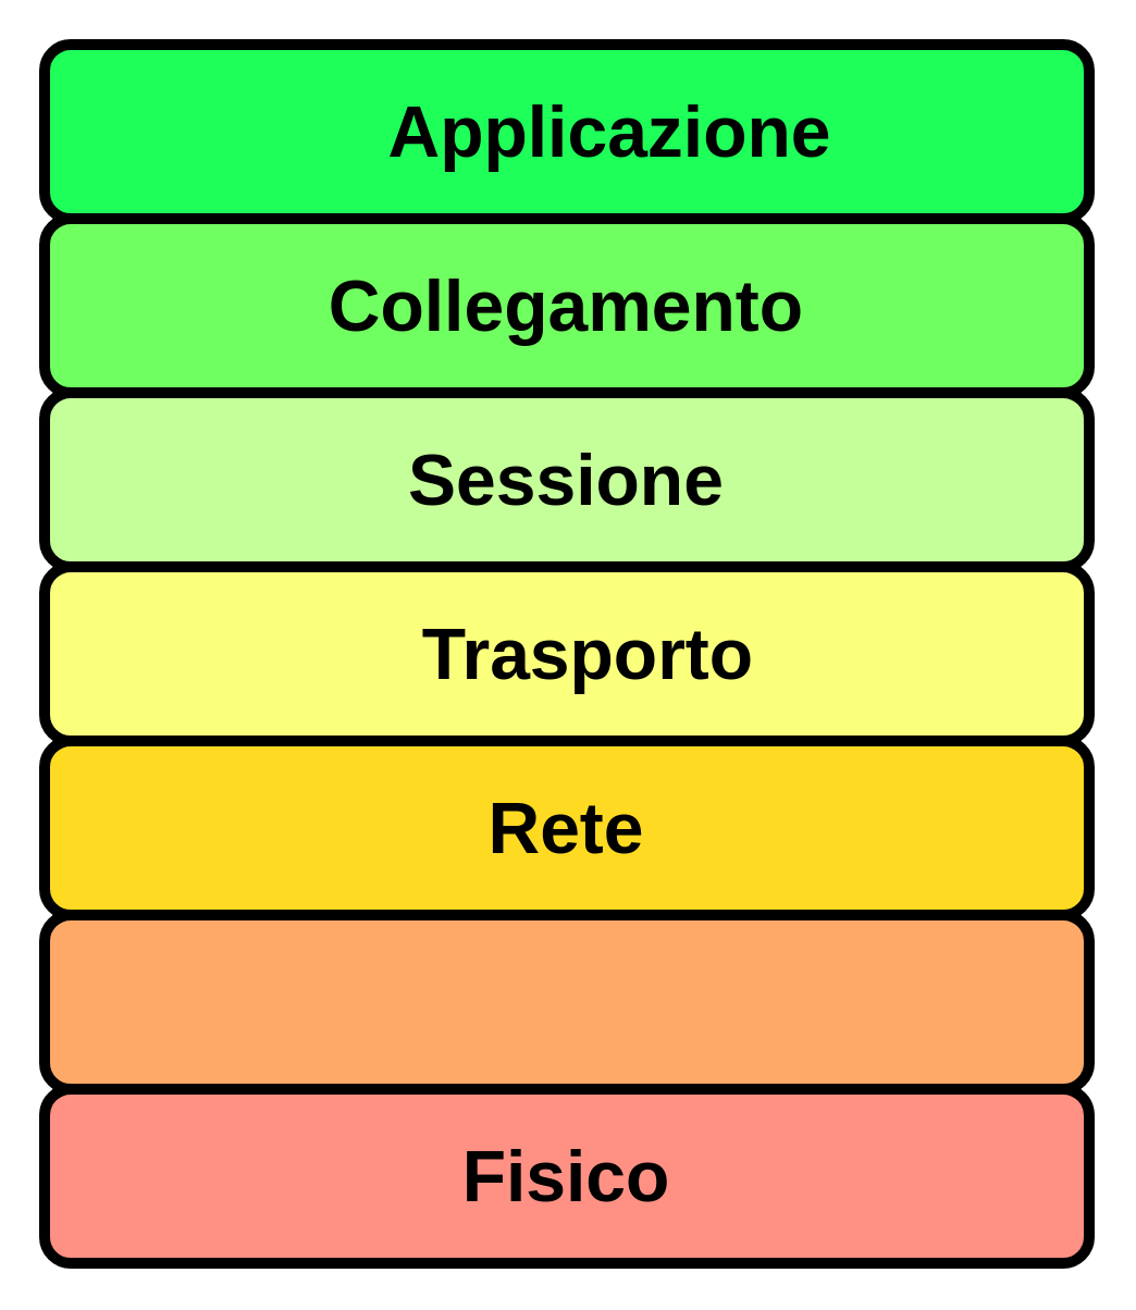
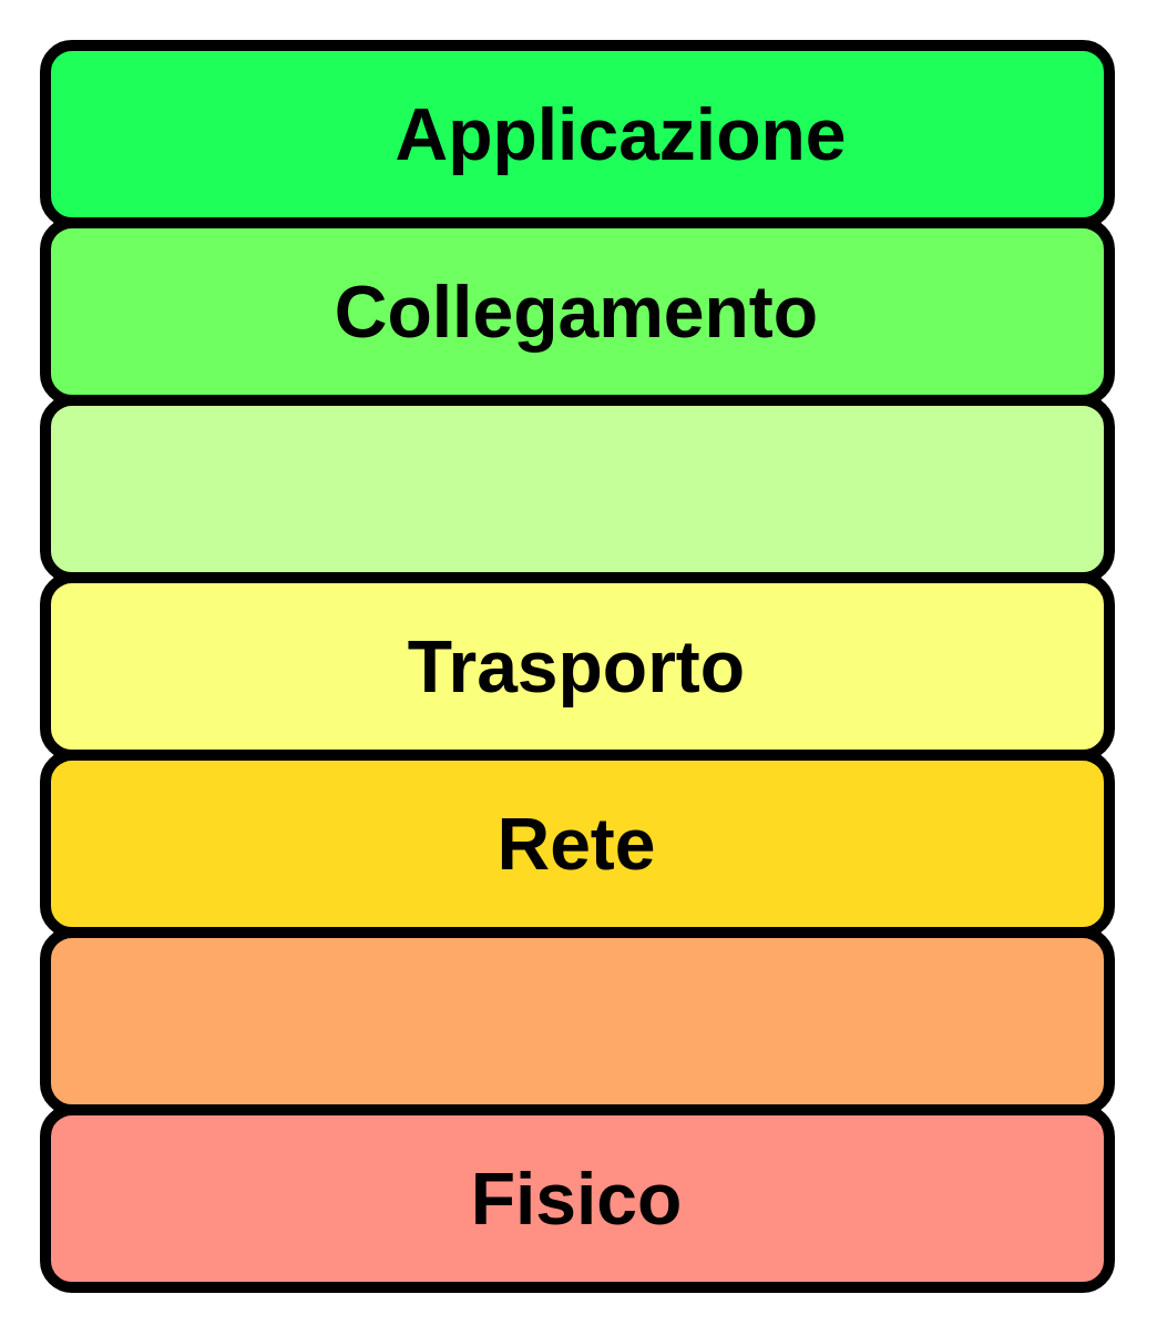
- <mxCell id="10" value="&lt;b&gt;&lt;font style=&quot;font-size: 33px;&quot;&gt;Sessione&lt;/font&gt;&lt;/b&gt;" style="text;html=1;align=center;verticalAlign=middle;whiteSpace=wrap;rounded=0;" vertex="1" parent="1"><mxGeometry x="55" y="190" width="410" height="60" as="geometry" /></mxCell>
- <mxCell id="9" value="&lt;b&gt;&lt;font style=&quot;font-size: 33px;&quot;&gt;Trasporto&lt;/font&gt;&lt;/b&gt;" style="text;html=1;align=center;verticalAlign=middle;whiteSpace=wrap;rounded=0;" vertex="1" parent="1"><mxGeometry x="65" y="270" width="410" height="60" as="geometry" /></mxCell>
+ <mxCell id="9" value="&lt;b&gt;&lt;font style=&quot;font-size: 33px;&quot;&gt;Trasporto&lt;/font&gt;&lt;/b&gt;" style="text;html=1;align=center;verticalAlign=middle;whiteSpace=wrap;rounded=0;" vertex="1" parent="1"><mxGeometry x="55" y="270" width="410" height="60" as="geometry" /></mxCell>
